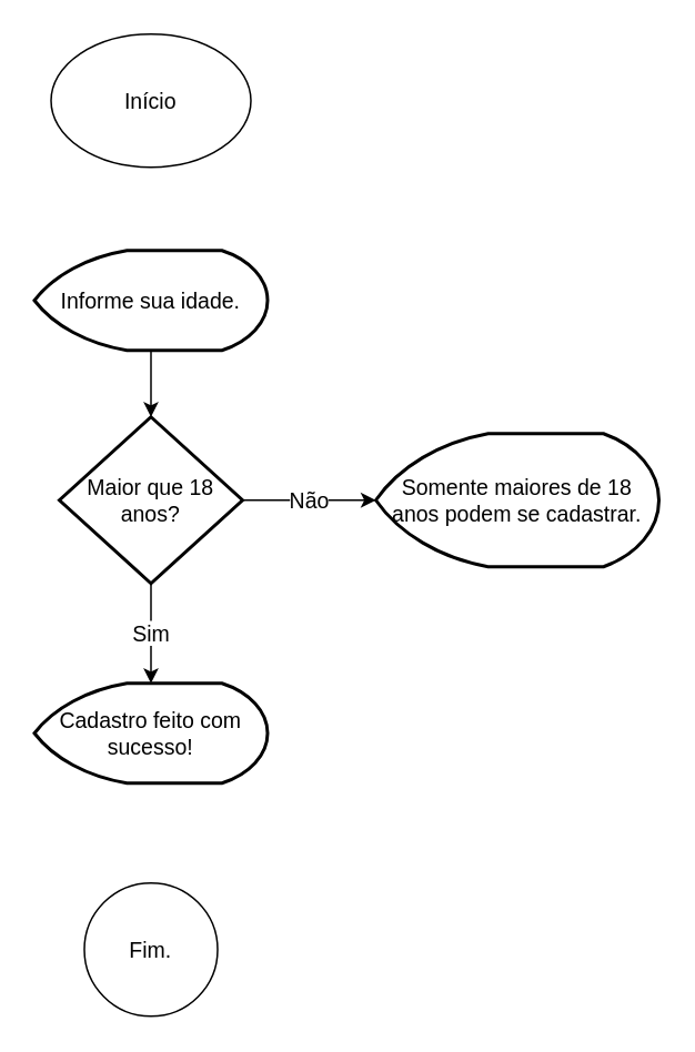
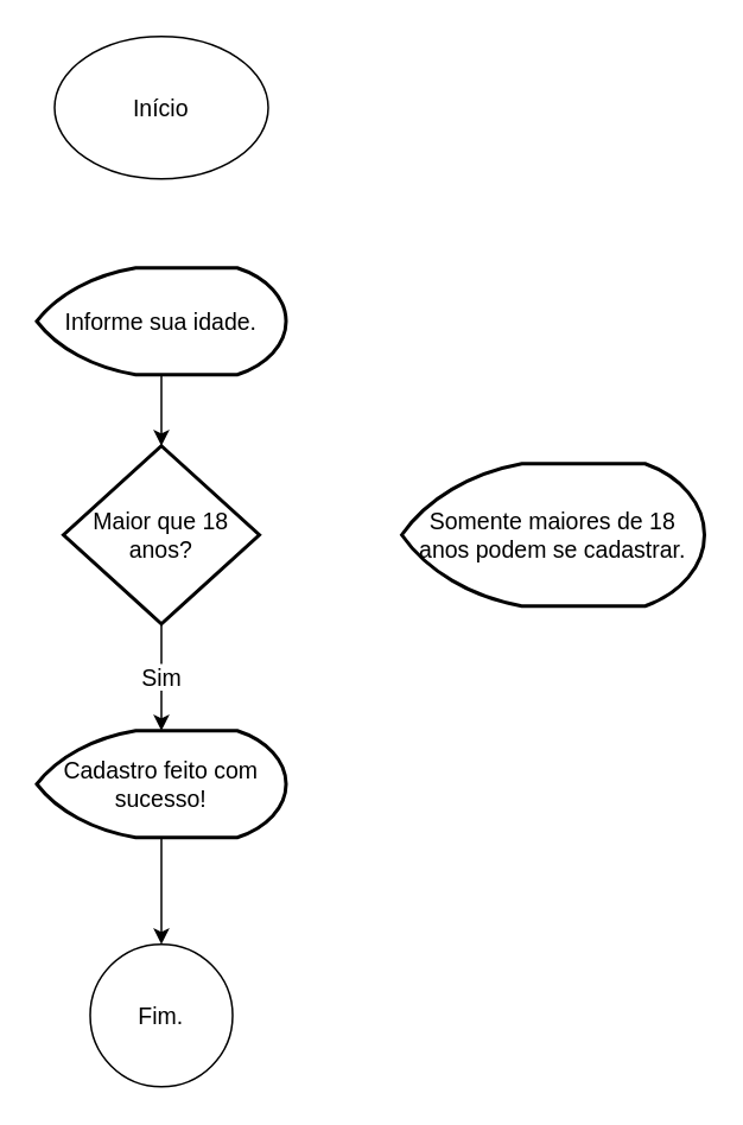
- <mxCell id="5" value="Não" style="edgeStyle=orthogonalEdgeStyle;rounded=0;orthogonalLoop=1;jettySize=auto;html=1;exitX=1;exitY=0.5;exitDx=0;exitDy=0;exitPerimeter=0;fontSize=13;" edge="1" parent="1" source="7" target="10"><mxGeometry relative="1" as="geometry" /></mxCell>
+ <mxCell id="8" style="edgeStyle=orthogonalEdgeStyle;rounded=0;orthogonalLoop=1;jettySize=auto;html=1;fontSize=13;" edge="1" parent="1" source="9" target="11"><mxGeometry relative="1" as="geometry" /></mxCell>
